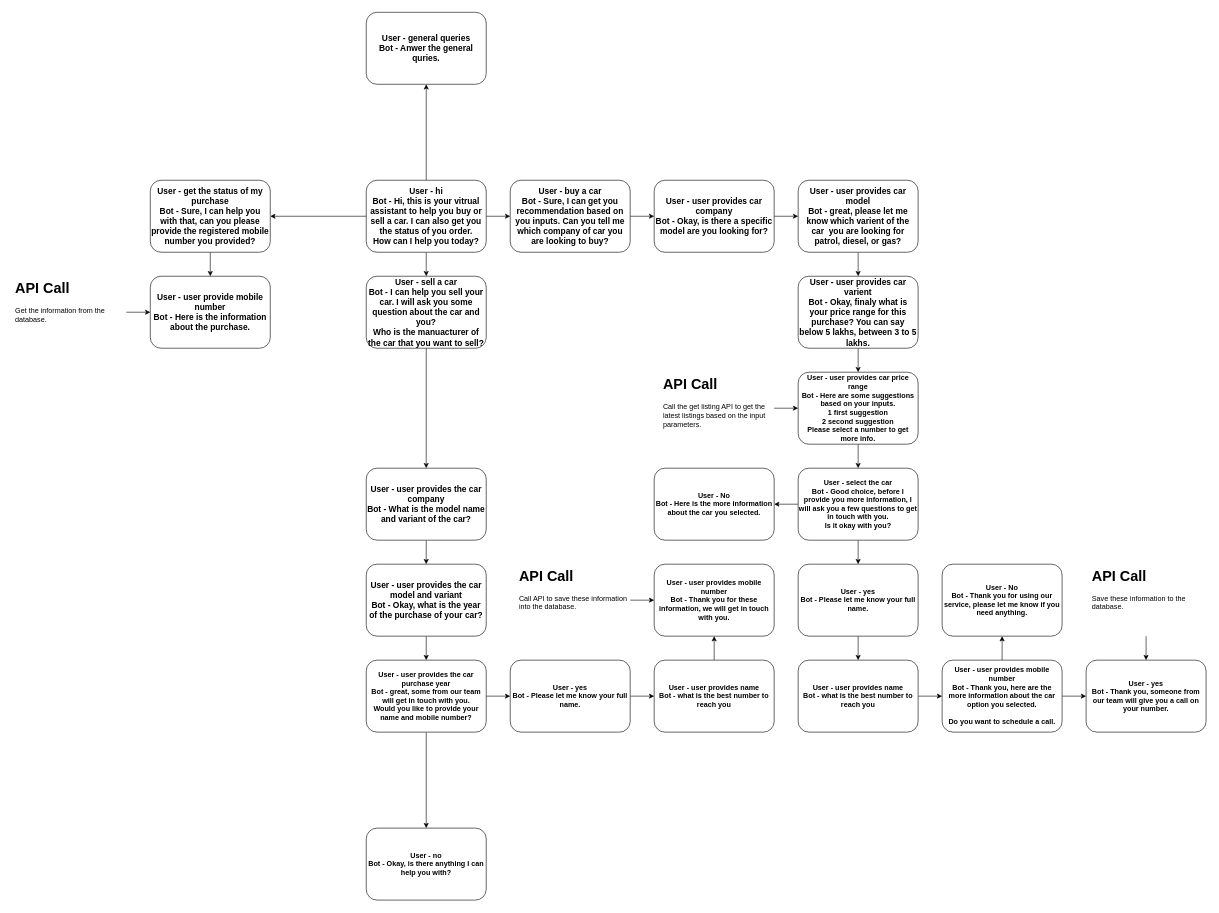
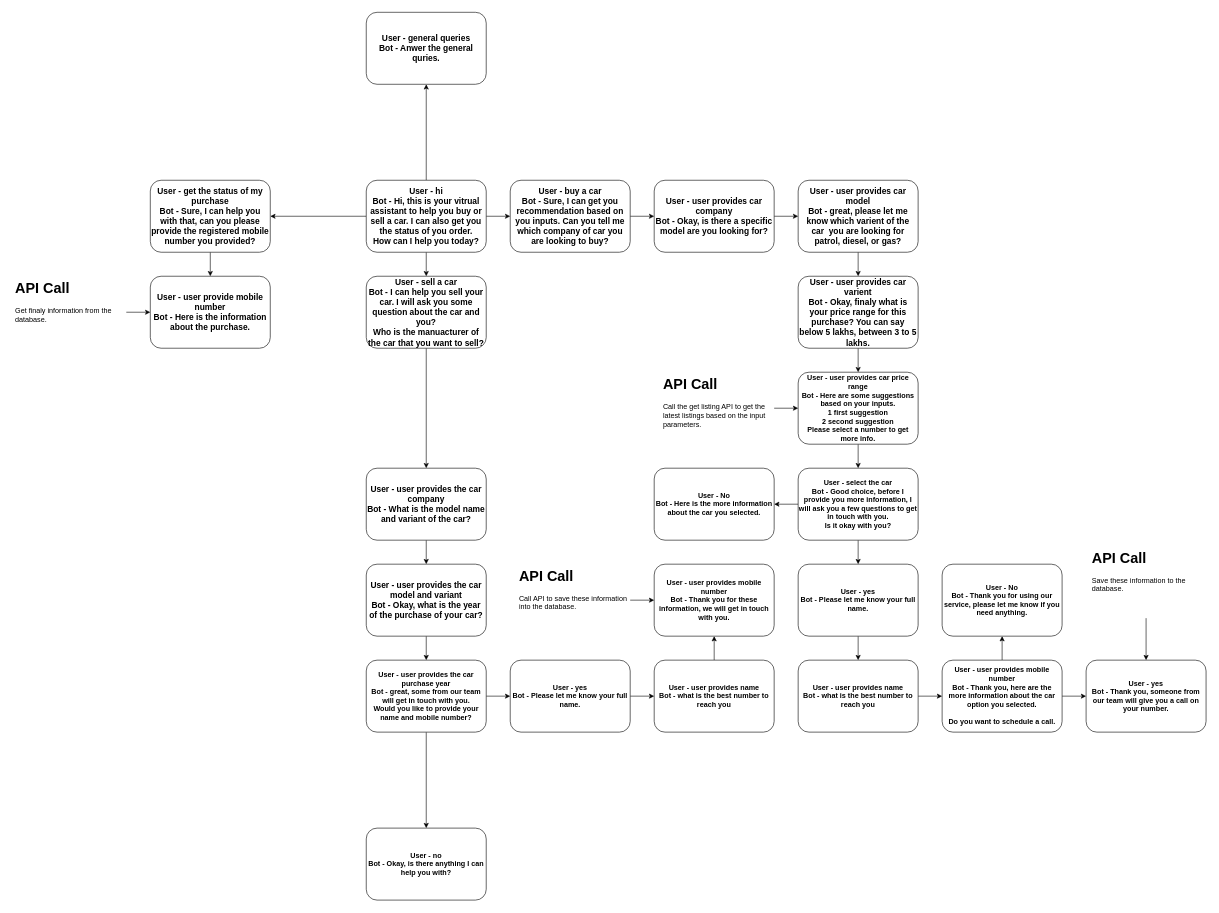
- <mxCell id="54" value="&lt;h1&gt;API Call&lt;/h1&gt;&lt;div&gt;Get the information from the database.&lt;/div&gt;" style="text;html=1;strokeColor=none;fillColor=none;spacing=5;spacingTop=-20;whiteSpace=wrap;overflow=hidden;rounded=0;" parent="1" vertex="1"><mxGeometry x="20" y="460" width="190" height="120" as="geometry" /></mxCell>
+ <mxCell id="54" value="&lt;h1&gt;API Call&lt;/h1&gt;&lt;div&gt;Get finaly information from the database.&lt;/div&gt;" style="text;html=1;strokeColor=none;fillColor=none;spacing=5;spacingTop=-20;whiteSpace=wrap;overflow=hidden;rounded=0;" parent="1" vertex="1"><mxGeometry x="20" y="460" width="190" height="120" as="geometry" /></mxCell>
- <mxCell id="49" value="&lt;h1&gt;API Call&lt;/h1&gt;&lt;p&gt;Save these information to the database.&lt;/p&gt;" style="text;html=1;strokeColor=none;fillColor=none;spacing=5;spacingTop=-20;whiteSpace=wrap;overflow=hidden;rounded=0;" parent="1" vertex="1"><mxGeometry x="1815" y="940" width="190" height="120" as="geometry" /></mxCell>
+ <mxCell id="49" value="&lt;h1&gt;API Call&lt;/h1&gt;&lt;p&gt;Save these information to the database.&lt;/p&gt;" style="text;html=1;strokeColor=none;fillColor=none;spacing=5;spacingTop=-20;whiteSpace=wrap;overflow=hidden;rounded=0;" parent="1" vertex="1"><mxGeometry x="1815" y="910" width="190" height="120" as="geometry" /></mxCell>
